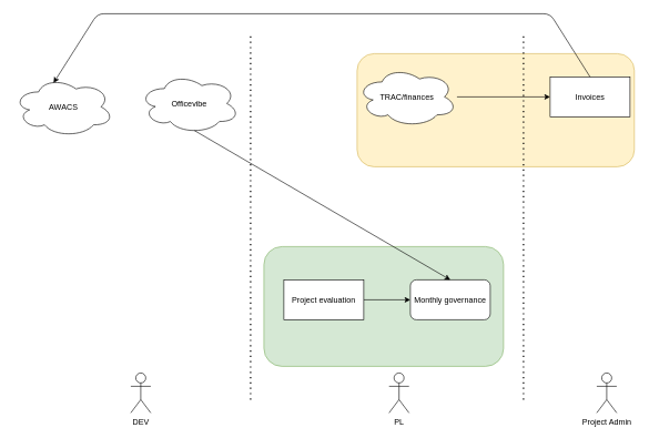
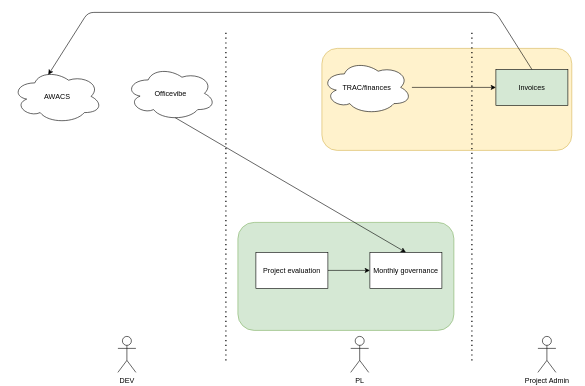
- <mxCell id="7" value="Invoices" style="whiteSpace=wrap;html=1;" parent="1" vertex="1"><mxGeometry x="826" y="115" width="120" height="60" as="geometry" /></mxCell>
+ <mxCell id="7" value="Invoices" style="whiteSpace=wrap;html=1;fillColor=#d5e8d4;" parent="1" vertex="1"><mxGeometry x="826" y="115" width="120" height="60" as="geometry" /></mxCell>
- <mxCell id="10" value="Monthly governance" style="whiteSpace=wrap;html=1;rounded=1;" parent="1" vertex="1"><mxGeometry x="616" y="420" width="120" height="60" as="geometry" /></mxCell>
+ <mxCell id="10" value="Monthly governance" style="whiteSpace=wrap;html=1;" parent="1" vertex="1"><mxGeometry x="616" y="420" width="120" height="60" as="geometry" /></mxCell>
